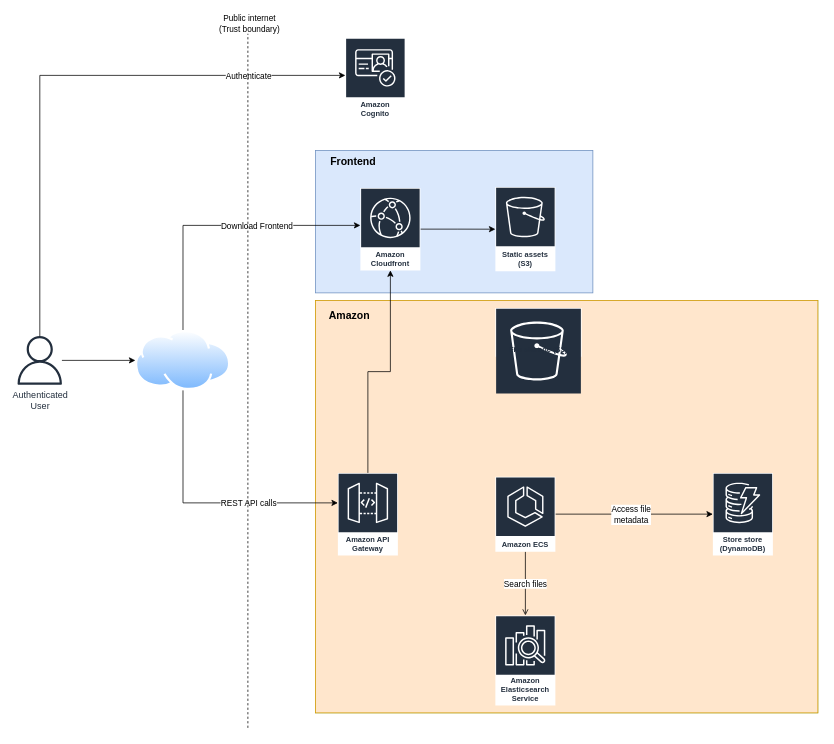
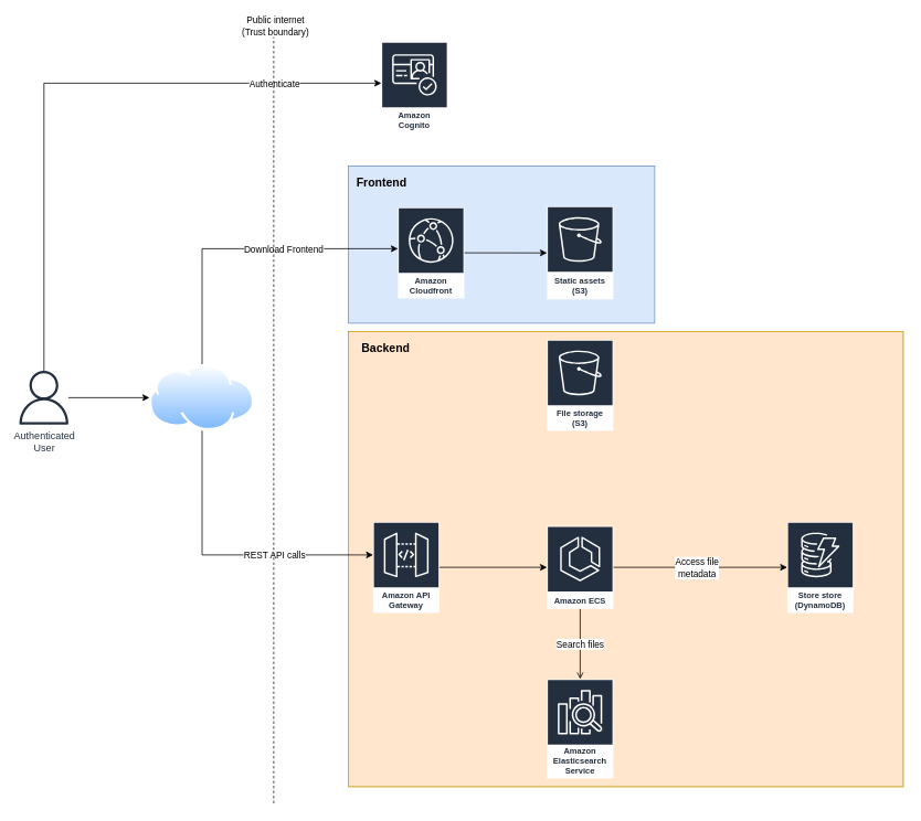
- <mxCell id="7" value="Frontend" style="text;html=1;align=center;verticalAlign=middle;resizable=0;points=[];autosize=1;strokeColor=none;fontStyle=1;fontSize=14;" vertex="1" parent="5"><mxGeometry x="10" y="5" width="80" height="20" as="geometry" /></mxCell>
+ <mxCell id="7" value="Frontend" style="text;html=1;align=center;verticalAlign=middle;resizable=0;points=[];autosize=1;strokeColor=none;fontStyle=1;fontSize=14;" vertex="1" parent="5"><mxGeometry y="10" width="80" height="20" as="geometry" /></mxCell>
- <mxCell id="4" value="Amazon" style="text;html=1;align=center;verticalAlign=middle;resizable=0;points=[];autosize=1;strokeColor=none;fontStyle=1;fontSize=14;" vertex="1" parent="2"><mxGeometry x="10" y="10.382" width="70" height="20" as="geometry" /></mxCell>
+ <mxCell id="4" value="Backend" style="text;html=1;align=center;verticalAlign=middle;resizable=0;points=[];autosize=1;strokeColor=none;fontStyle=1;fontSize=14;" vertex="1" parent="2"><mxGeometry x="10" y="10.382" width="70" height="20" as="geometry" /></mxCell>
- <mxCell id="30" value="File storage (S3)" style="outlineConnect=0;fontColor=#232F3E;gradientColor=none;strokeColor=#ffffff;fillColor=#232F3E;dashed=0;verticalLabelPosition=middle;verticalAlign=bottom;align=center;html=1;whiteSpace=wrap;fontSize=10;fontStyle=1;spacing=3;shape=mxgraph.aws4.productIcon;prIcon=mxgraph.aws4.s3;" vertex="1" parent="1"><mxGeometry x="660" y="410" width="115" height="65" as="geometry" /></mxCell>
+ <mxCell id="30" value="File storage (S3)" style="outlineConnect=0;fontColor=#232F3E;gradientColor=none;strokeColor=#ffffff;fillColor=#232F3E;dashed=0;verticalLabelPosition=middle;verticalAlign=bottom;align=center;html=1;whiteSpace=wrap;fontSize=10;fontStyle=1;spacing=3;shape=mxgraph.aws4.productIcon;prIcon=mxgraph.aws4.s3;" vertex="1" parent="1"><mxGeometry x="660" y="410" width="80" height="110" as="geometry" /></mxCell>
- <mxCell id="26" style="edgeStyle=orthogonalEdgeStyle;rounded=0;orthogonalLoop=1;jettySize=auto;html=1;startArrow=none;startFill=0;" edge="1" parent="1" source="27" target="11"><mxGeometry relative="1" as="geometry" /></mxCell>
+ <mxCell id="26" style="edgeStyle=orthogonalEdgeStyle;rounded=0;orthogonalLoop=1;jettySize=auto;html=1;startArrow=none;startFill=0;" edge="1" parent="1" source="27" target="15"><mxGeometry relative="1" as="geometry" /></mxCell>
